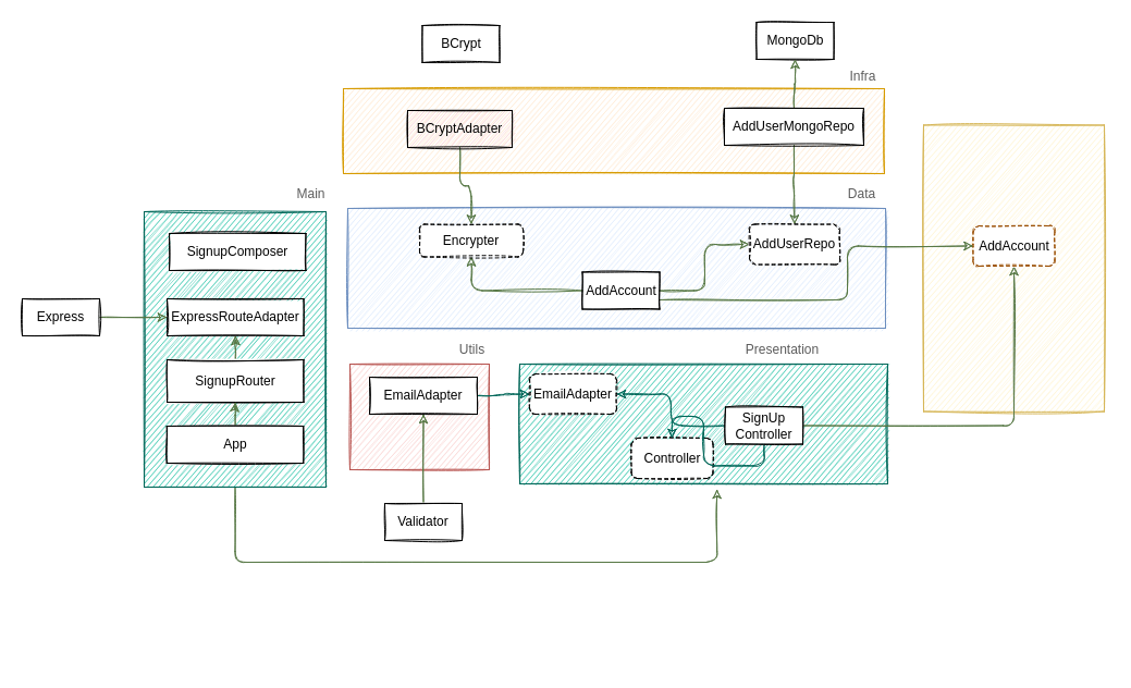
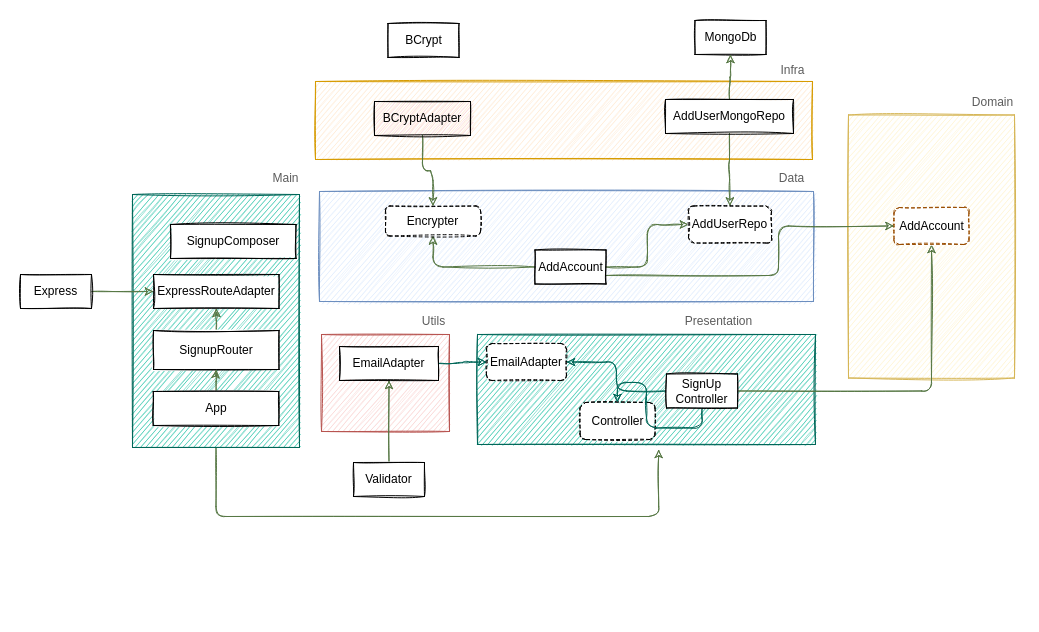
+ <mxCell id="11" value="Domain" style="text;html=1;align=center;verticalAlign=middle;resizable=0;points=[];autosize=1;strokeColor=none;fontColor=#5C5C5C;" vertex="1" parent="1"><mxGeometry x="966" y="93" width="51" height="18" as="geometry" /></mxCell>
- <mxCell id="43" value="SignupComposer" style="rounded=0;whiteSpace=wrap;html=1;sketch=1;" vertex="1" parent="1"><mxGeometry x="155" y="214" width="125.5" height="34" as="geometry" /></mxCell>
+ <mxCell id="43" value="SignupComposer" style="rounded=0;whiteSpace=wrap;html=1;sketch=1;" vertex="1" parent="1"><mxGeometry x="170" y="224" width="125.5" height="34" as="geometry" /></mxCell>
